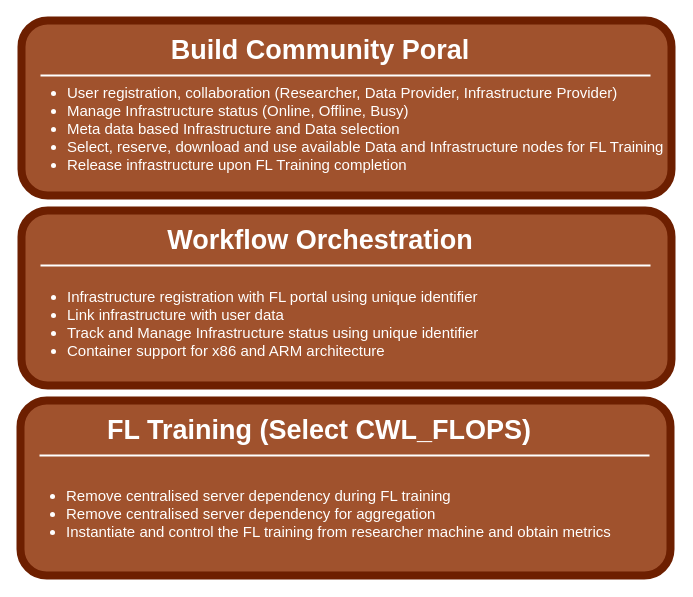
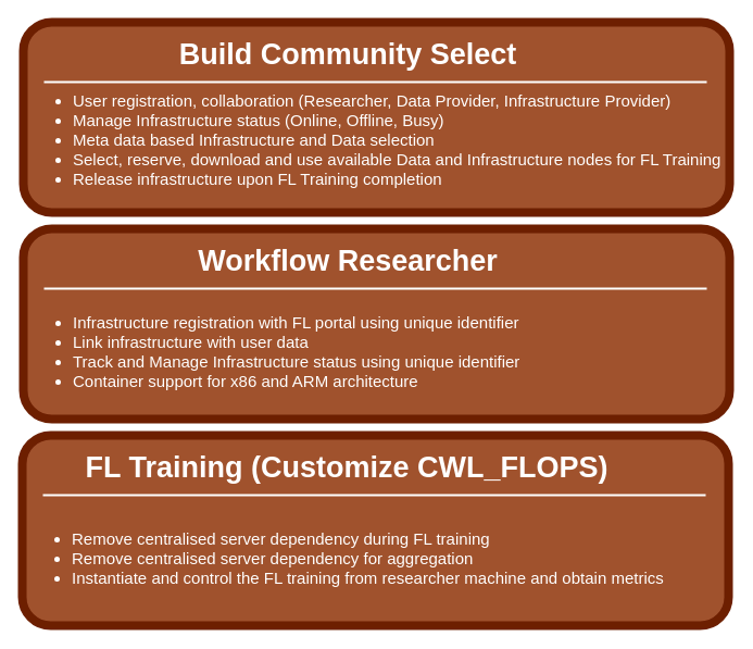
- <mxCell id="6" value="Build Community Poral" style="text;html=1;strokeColor=none;fillColor=none;align=center;verticalAlign=middle;whiteSpace=wrap;rounded=0;shadow=0;fontSize=27;fontColor=#FFFFFF;fontStyle=1" parent="1" vertex="1"><mxGeometry x="25" y="25" width="590" height="50" as="geometry" /></mxCell>
+ <mxCell id="6" value="Build Community Select" style="text;html=1;strokeColor=none;fillColor=none;align=center;verticalAlign=middle;whiteSpace=wrap;rounded=0;shadow=0;fontSize=27;fontColor=#FFFFFF;fontStyle=1" parent="1" vertex="1"><mxGeometry x="25" y="25" width="590" height="50" as="geometry" /></mxCell>
- <mxCell id="12" value="Workflow Orchestration" style="text;html=1;strokeColor=none;fillColor=none;align=center;verticalAlign=middle;whiteSpace=wrap;rounded=0;shadow=0;fontSize=27;fontColor=#FFFFFF;fontStyle=1" parent="1" vertex="1"><mxGeometry x="25" y="215" width="590" height="50" as="geometry" /></mxCell>
+ <mxCell id="12" value="Workflow Researcher" style="text;html=1;strokeColor=none;fillColor=none;align=center;verticalAlign=middle;whiteSpace=wrap;rounded=0;shadow=0;fontSize=27;fontColor=#FFFFFF;fontStyle=1" parent="1" vertex="1"><mxGeometry x="25" y="215" width="590" height="50" as="geometry" /></mxCell>
- <mxCell id="19" value="FL Training (Select CWL_FLOPS)" style="text;html=1;strokeColor=none;fillColor=none;align=center;verticalAlign=middle;whiteSpace=wrap;rounded=0;shadow=0;fontSize=27;fontColor=#FFFFFF;fontStyle=1" parent="1" vertex="1"><mxGeometry x="24" y="405" width="590" height="50" as="geometry" /></mxCell>
+ <mxCell id="19" value="FL Training (Customize CWL_FLOPS)" style="text;html=1;strokeColor=none;fillColor=none;align=center;verticalAlign=middle;whiteSpace=wrap;rounded=0;shadow=0;fontSize=27;fontColor=#FFFFFF;fontStyle=1" parent="1" vertex="1"><mxGeometry x="24" y="405" width="590" height="50" as="geometry" /></mxCell>
